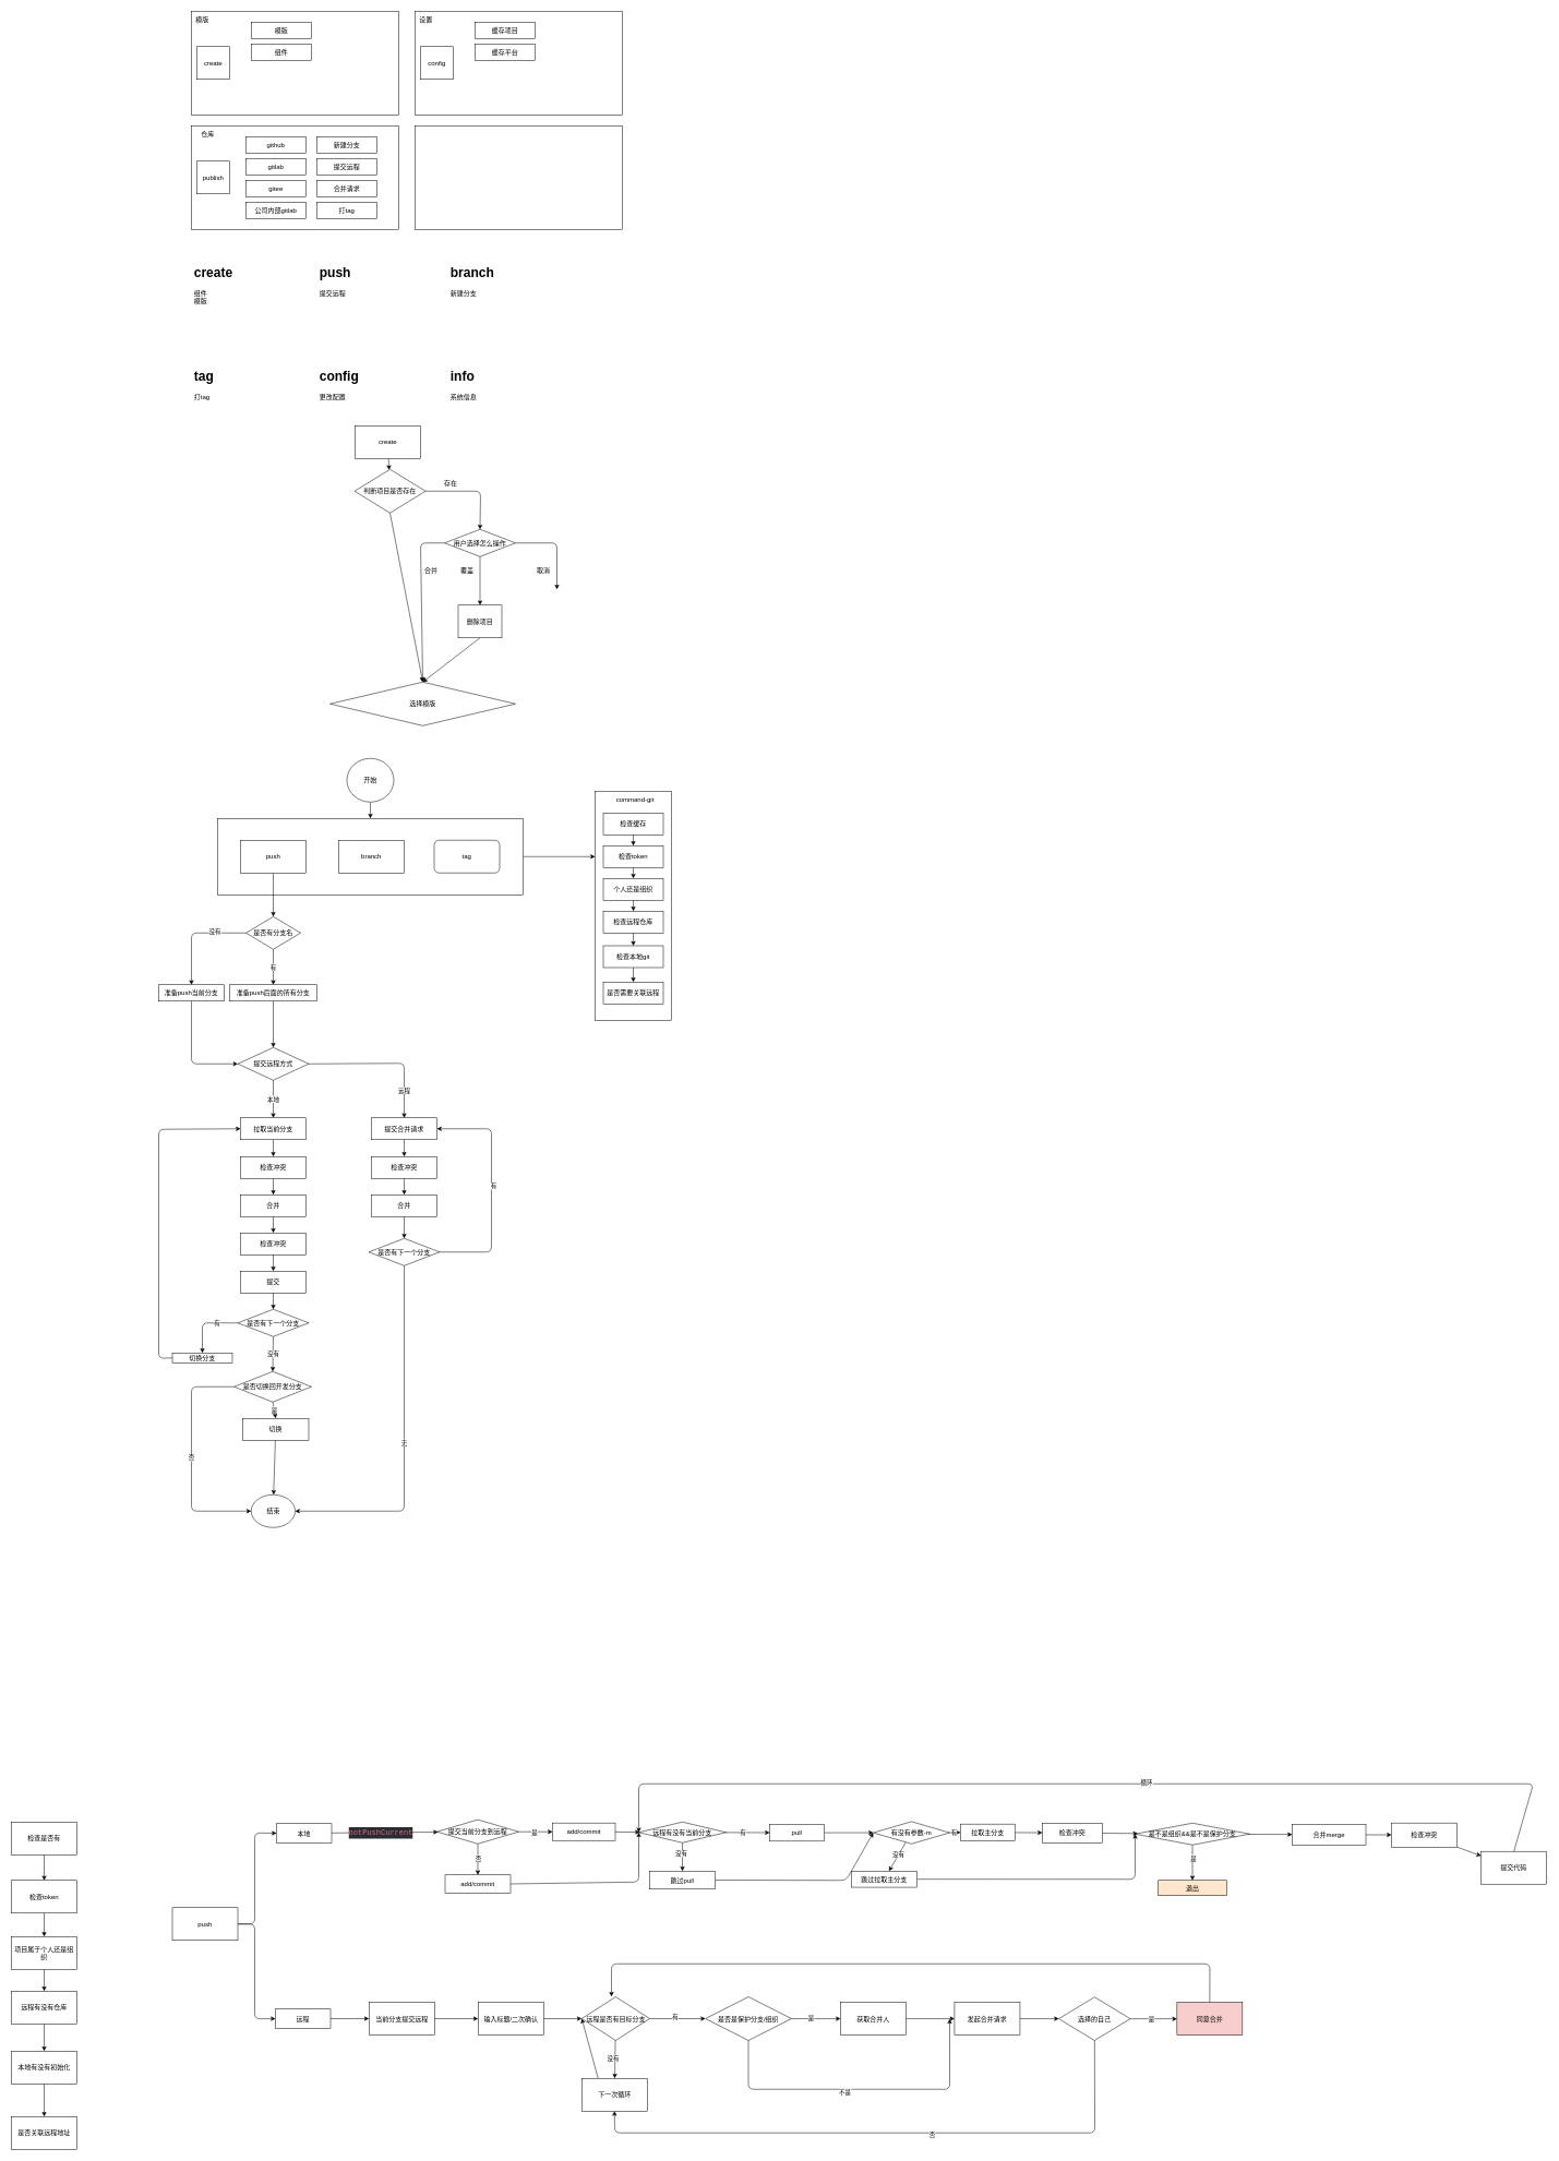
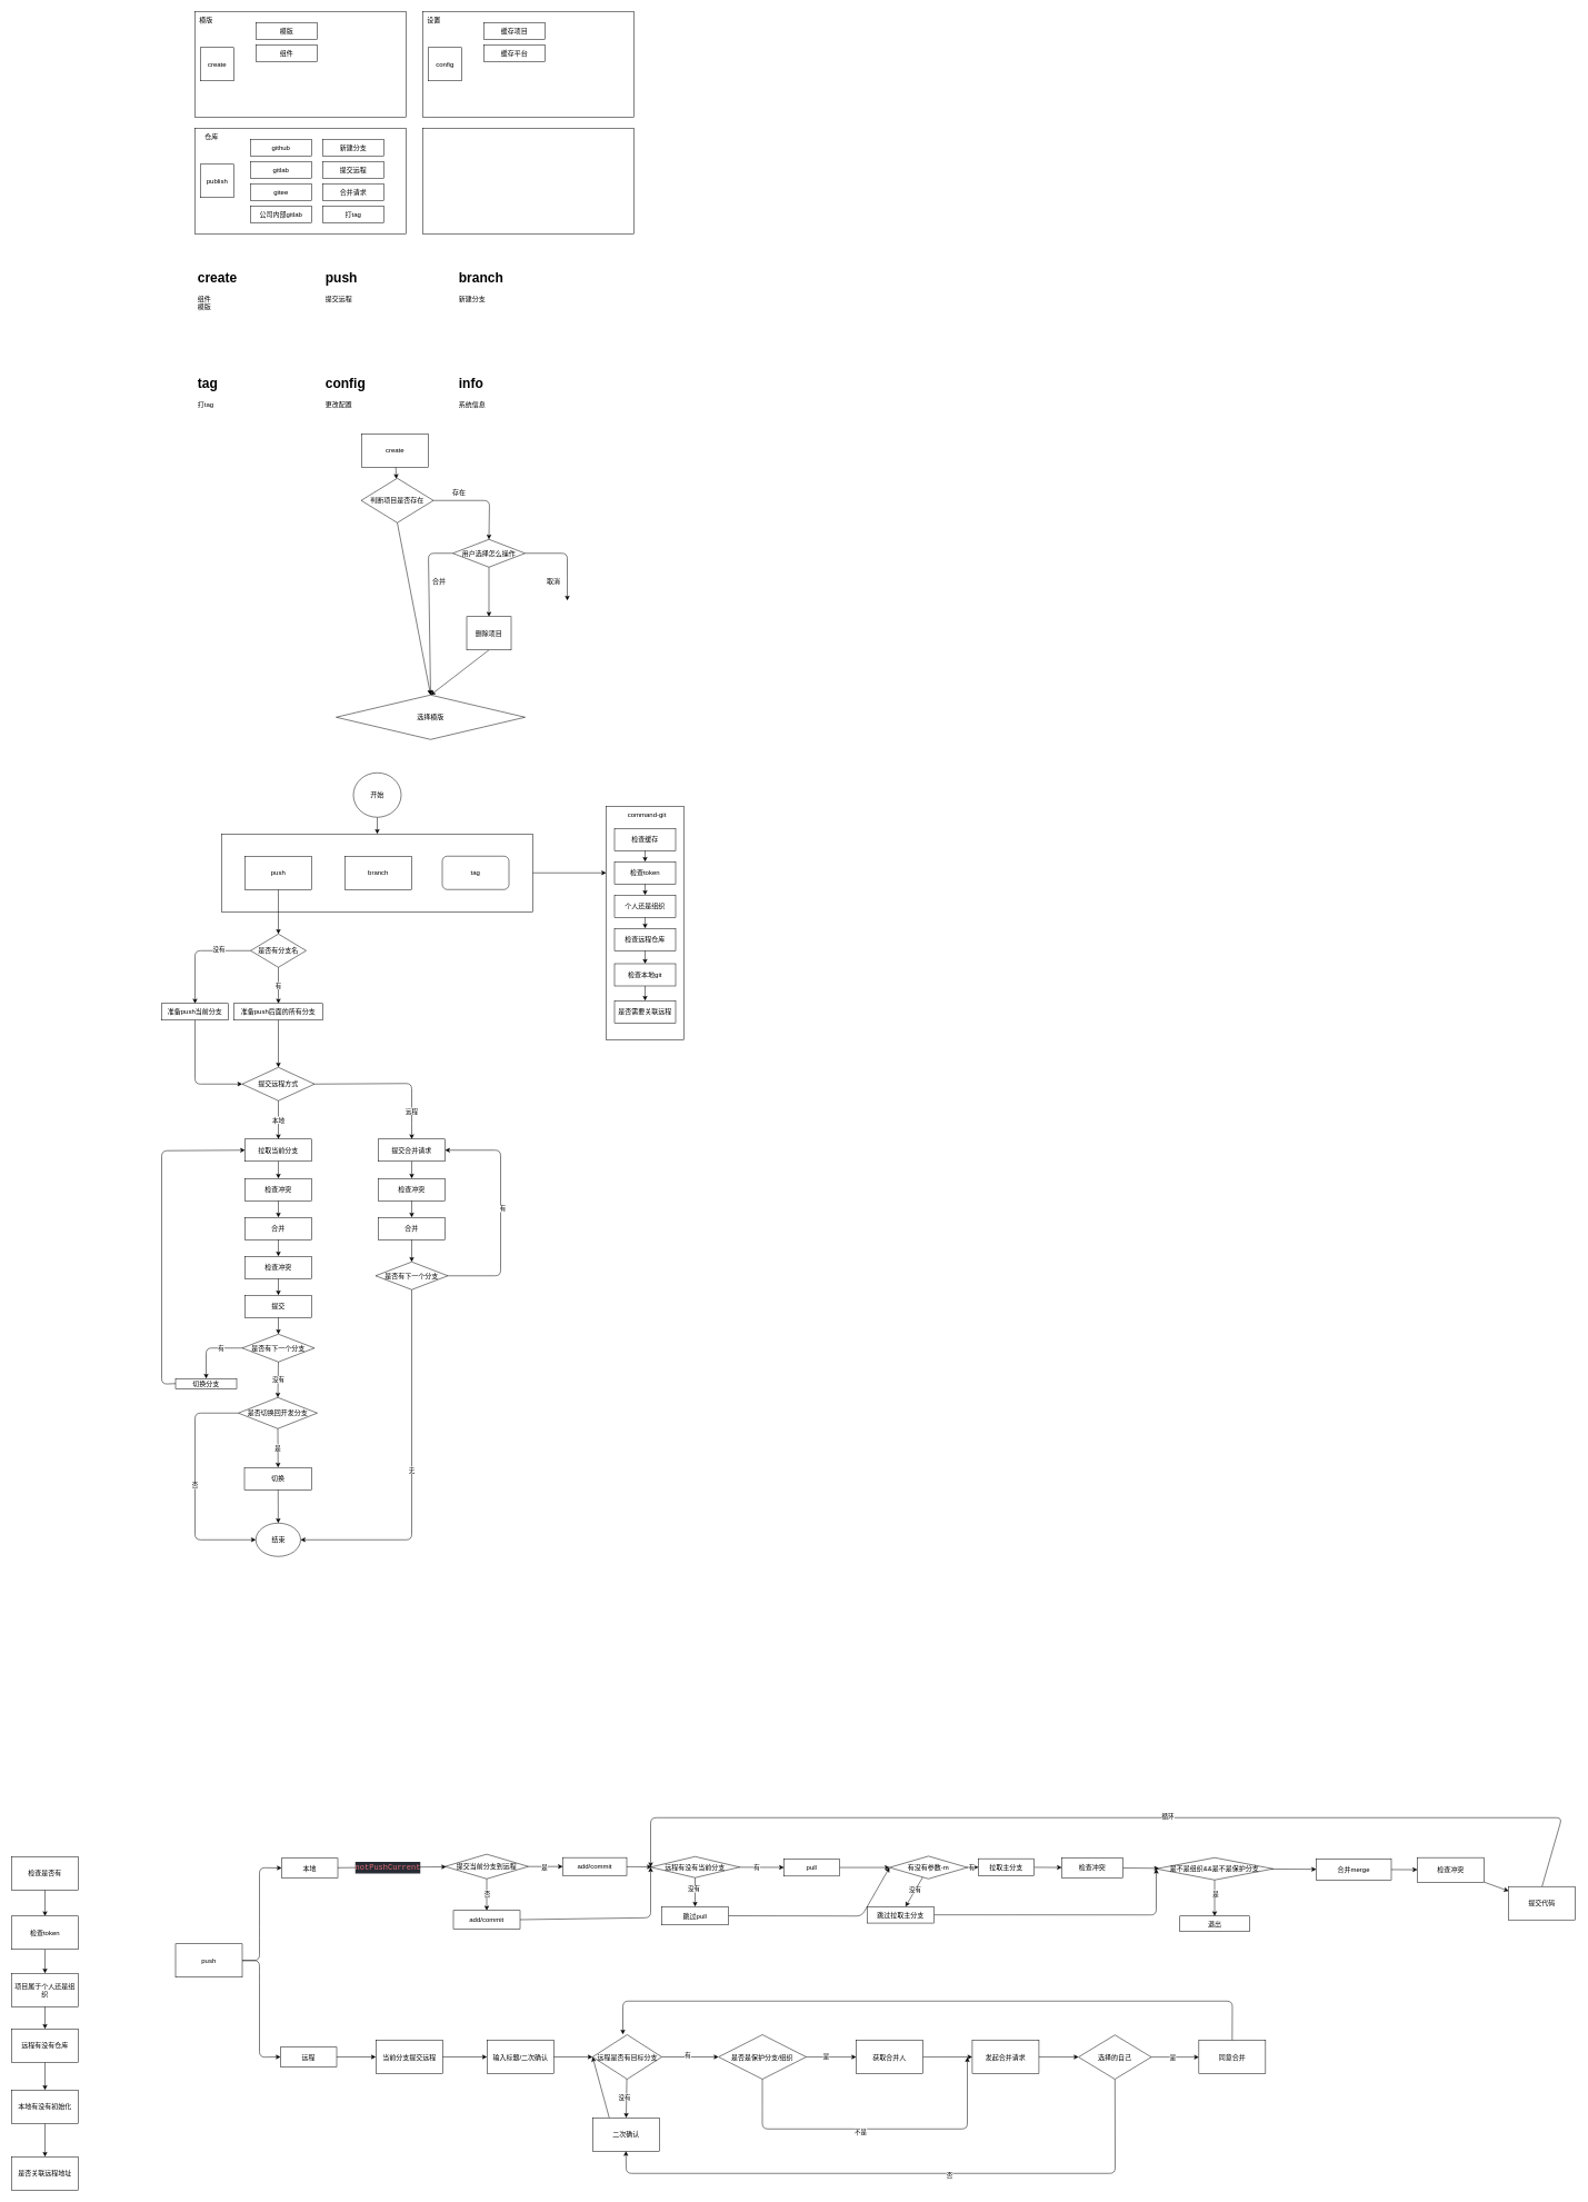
- <mxCell id="42" value="覆盖" style="text;html=1;align=center;verticalAlign=middle;resizable=0;points=[];autosize=1;strokeColor=none;fillColor=none;" parent="1" vertex="1"><mxGeometry x="830" y="1030" width="50" height="30" as="geometry" /></mxCell>
- <mxCell id="98" value="切换" style="rounded=0;whiteSpace=wrap;html=1;fillColor=none;" parent="1" vertex="1"><mxGeometry x="444" y="2600" width="121" height="40" as="geometry" /></mxCell>
+ <mxCell id="98" value="切换" style="rounded=0;whiteSpace=wrap;html=1;fillColor=none;" parent="1" vertex="1"><mxGeometry x="439" y="2640" width="121" height="40" as="geometry" /></mxCell>
- <mxCell id="162" value="退出" style="whiteSpace=wrap;html=1;rounded=0;fillColor=#ffe6cc;" parent="1" vertex="1"><mxGeometry x="2122.5" y="3447" width="125" height="28" as="geometry" /></mxCell>
+ <mxCell id="162" value="退出" style="whiteSpace=wrap;html=1;rounded=0;" parent="1" vertex="1"><mxGeometry x="2122.5" y="3447" width="125" height="28" as="geometry" /></mxCell>
- <mxCell id="196" value="同意合并" style="whiteSpace=wrap;html=1;rounded=0;fillColor=#f8cecc;" parent="1" vertex="1"><mxGeometry x="2156.695" y="3670.75" width="120" height="60" as="geometry" /></mxCell>
+ <mxCell id="196" value="同意合并" style="whiteSpace=wrap;html=1;rounded=0;" parent="1" vertex="1"><mxGeometry x="2156.695" y="3670.75" width="120" height="60" as="geometry" /></mxCell>
- <mxCell id="180" value="下一次循环" style="whiteSpace=wrap;html=1;rounded=0;" parent="1" vertex="1"><mxGeometry x="1065.5" y="3810" width="120" height="60" as="geometry" /></mxCell>
+ <mxCell id="180" value="二次确认" style="whiteSpace=wrap;html=1;rounded=0;" parent="1" vertex="1"><mxGeometry x="1065.5" y="3810" width="120" height="60" as="geometry" /></mxCell>
